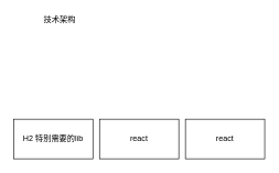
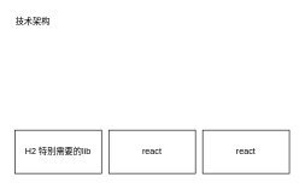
- <mxCell id="3" value="技术架构" style="text;html=1;strokeColor=none;fillColor=none;align=center;verticalAlign=middle;whiteSpace=wrap;rounded=0;" vertex="1" parent="1"><mxGeometry x="50" y="20" width="80" height="20" as="geometry" /></mxCell>
+ <mxCell id="3" value="技术架构" style="text;html=1;strokeColor=none;fillColor=none;align=center;verticalAlign=middle;whiteSpace=wrap;rounded=0;" vertex="1" parent="1"><mxGeometry x="5" y="20" width="80" height="20" as="geometry" /></mxCell>
